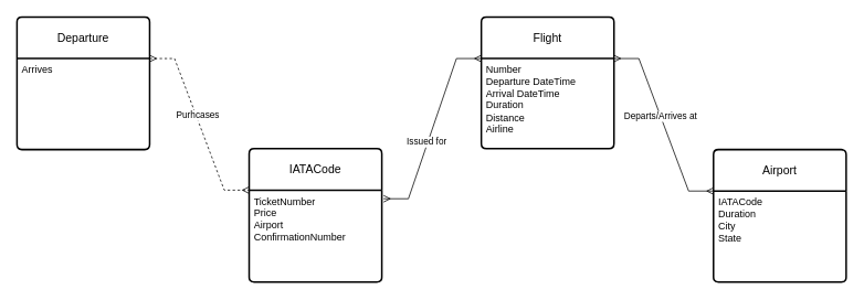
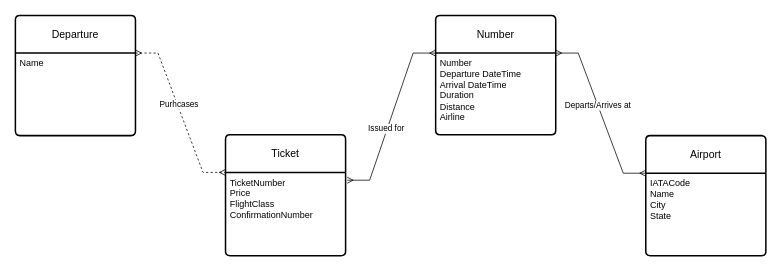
- <mxCell id="4" value="Flight" style="swimlane;childLayout=stackLayout;horizontal=1;startSize=50;horizontalStack=0;rounded=1;fontSize=14;fontStyle=0;strokeWidth=2;resizeParent=0;resizeLast=1;shadow=0;dashed=0;align=center;arcSize=4;whiteSpace=wrap;html=1;" vertex="1" parent="1"><mxGeometry x="580" y="20" width="160" height="159" as="geometry" /></mxCell>
+ <mxCell id="4" value="Number" style="swimlane;childLayout=stackLayout;horizontal=1;startSize=50;horizontalStack=0;rounded=1;fontSize=14;fontStyle=0;strokeWidth=2;resizeParent=0;resizeLast=1;shadow=0;dashed=0;align=center;arcSize=4;whiteSpace=wrap;html=1;" vertex="1" parent="1"><mxGeometry x="580" y="20" width="160" height="159" as="geometry" /></mxCell>
- <mxCell id="3" value="Arrives" style="align=left;strokeColor=none;fillColor=none;spacingLeft=4;spacingRight=4;fontSize=12;verticalAlign=top;resizable=0;rotatable=0;part=1;html=1;whiteSpace=wrap;" vertex="1" parent="2"><mxGeometry y="50" width="160" height="110" as="geometry" /></mxCell>
+ <mxCell id="3" value="Name" style="align=left;strokeColor=none;fillColor=none;spacingLeft=4;spacingRight=4;fontSize=12;verticalAlign=top;resizable=0;rotatable=0;part=1;html=1;whiteSpace=wrap;" vertex="1" parent="2"><mxGeometry y="50" width="160" height="110" as="geometry" /></mxCell>
- <mxCell id="12" value="IATACode" style="swimlane;childLayout=stackLayout;horizontal=1;startSize=50;horizontalStack=0;rounded=1;fontSize=14;fontStyle=0;strokeWidth=2;resizeParent=0;resizeLast=1;shadow=0;dashed=0;align=center;arcSize=4;whiteSpace=wrap;html=1;" vertex="1" parent="1"><mxGeometry x="300" y="179" width="160" height="161" as="geometry" /></mxCell>
+ <mxCell id="12" value="Ticket" style="swimlane;childLayout=stackLayout;horizontal=1;startSize=50;horizontalStack=0;rounded=1;fontSize=14;fontStyle=0;strokeWidth=2;resizeParent=0;resizeLast=1;shadow=0;dashed=0;align=center;arcSize=4;whiteSpace=wrap;html=1;" vertex="1" parent="1"><mxGeometry x="300" y="179" width="160" height="161" as="geometry" /></mxCell>
- <mxCell id="13" value="TicketNumber&lt;div&gt;Price&lt;/div&gt;&lt;div&gt;Airport&lt;/div&gt;&lt;div&gt;ConfirmationNumber&lt;/div&gt;" style="align=left;strokeColor=none;fillColor=none;spacingLeft=4;spacingRight=4;fontSize=12;verticalAlign=top;resizable=0;rotatable=0;part=1;html=1;whiteSpace=wrap;" vertex="1" parent="12"><mxGeometry y="50" width="160" height="111" as="geometry" /></mxCell>
+ <mxCell id="13" value="TicketNumber&lt;div&gt;Price&lt;/div&gt;&lt;div&gt;FlightClass&lt;/div&gt;&lt;div&gt;ConfirmationNumber&lt;/div&gt;" style="align=left;strokeColor=none;fillColor=none;spacingLeft=4;spacingRight=4;fontSize=12;verticalAlign=top;resizable=0;rotatable=0;part=1;html=1;whiteSpace=wrap;" vertex="1" parent="12"><mxGeometry y="50" width="160" height="111" as="geometry" /></mxCell>
- <mxCell id="9" value="IATACode&lt;div&gt;Duration&lt;/div&gt;&lt;div&gt;City&lt;/div&gt;&lt;div&gt;State&lt;/div&gt;" style="align=left;strokeColor=none;fillColor=none;spacingLeft=4;spacingRight=4;fontSize=12;verticalAlign=top;resizable=0;rotatable=0;part=1;html=1;whiteSpace=wrap;" vertex="1" parent="8"><mxGeometry y="50" width="160" height="110" as="geometry" /></mxCell>
+ <mxCell id="9" value="IATACode&lt;div&gt;Name&lt;/div&gt;&lt;div&gt;City&lt;/div&gt;&lt;div&gt;State&lt;/div&gt;" style="align=left;strokeColor=none;fillColor=none;spacingLeft=4;spacingRight=4;fontSize=12;verticalAlign=top;resizable=0;rotatable=0;part=1;html=1;whiteSpace=wrap;" vertex="1" parent="8"><mxGeometry y="50" width="160" height="110" as="geometry" /></mxCell>
